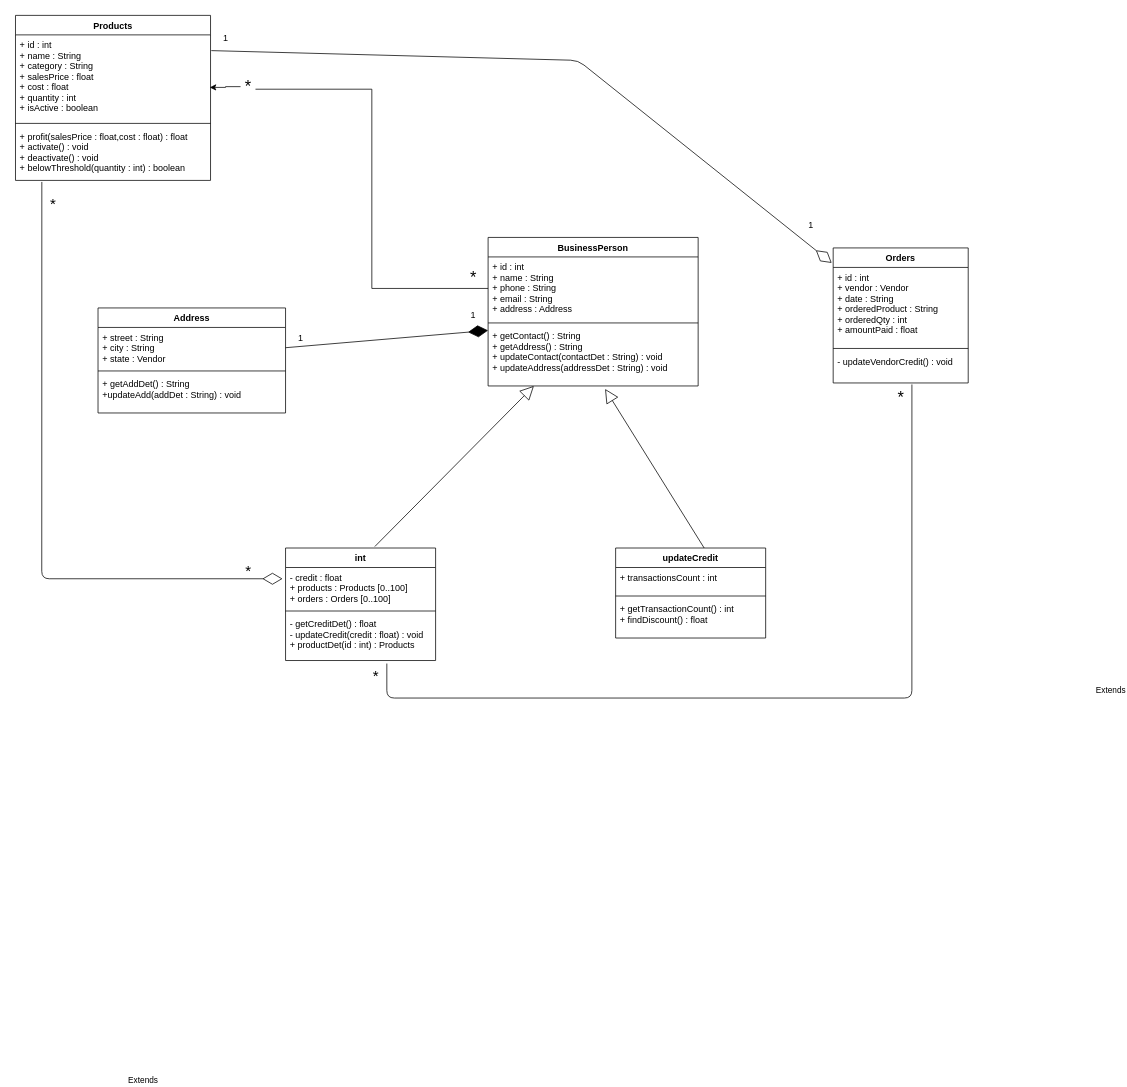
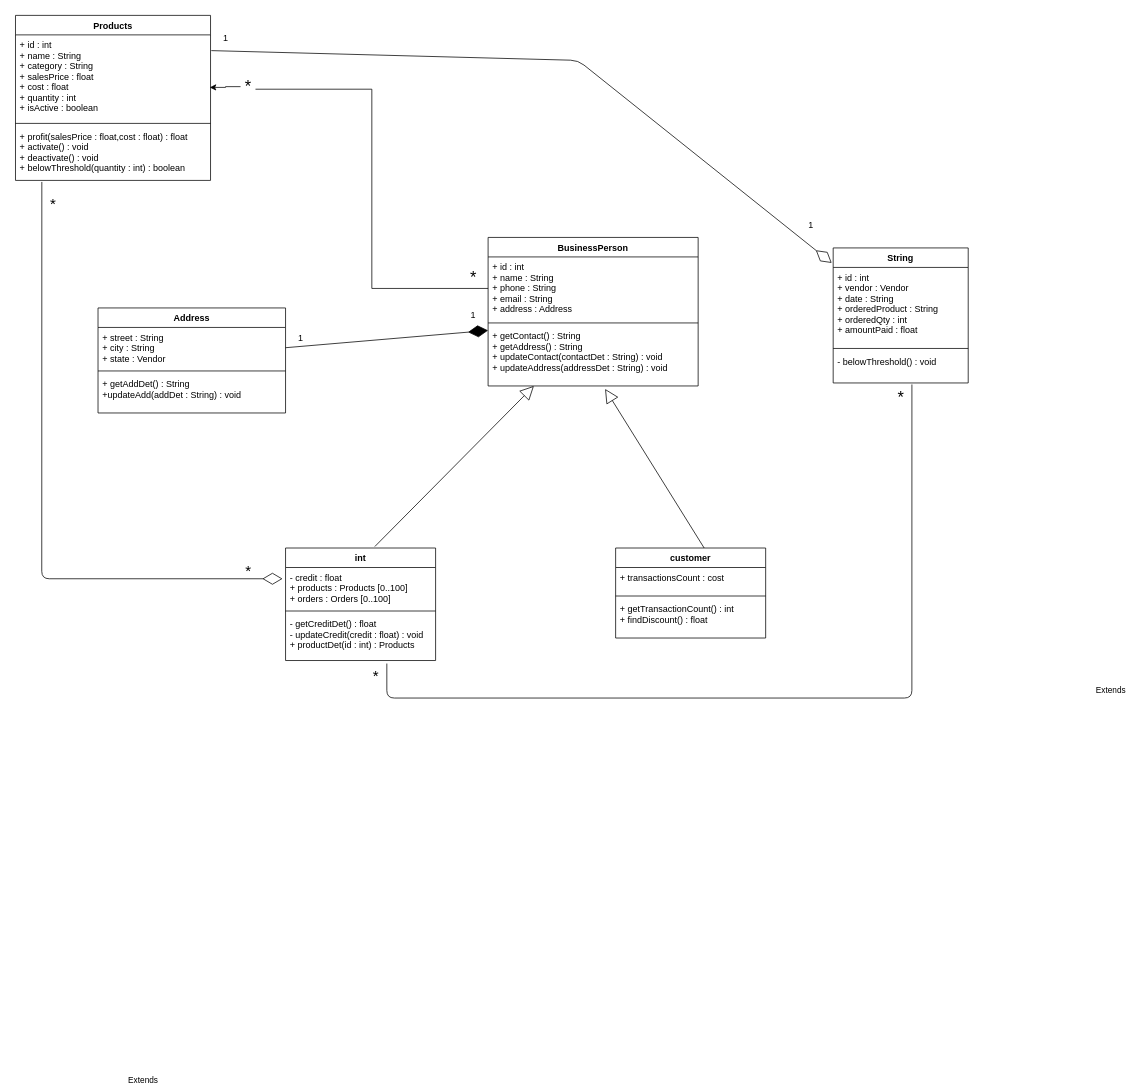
- <mxCell id="18" value="Orders" style="swimlane;fontStyle=1;align=center;verticalAlign=top;childLayout=stackLayout;horizontal=1;startSize=26;horizontalStack=0;resizeParent=1;resizeParentMax=0;resizeLast=0;collapsible=1;marginBottom=0;" parent="1" vertex="1"><mxGeometry x="1110" y="330" width="180" height="180" as="geometry" /></mxCell>
+ <mxCell id="18" value="String" style="swimlane;fontStyle=1;align=center;verticalAlign=top;childLayout=stackLayout;horizontal=1;startSize=26;horizontalStack=0;resizeParent=1;resizeParentMax=0;resizeLast=0;collapsible=1;marginBottom=0;" parent="1" vertex="1"><mxGeometry x="1110" y="330" width="180" height="180" as="geometry" /></mxCell>
- <mxCell id="21" value="- updateVendorCredit() : void" style="text;strokeColor=none;fillColor=none;align=left;verticalAlign=top;spacingLeft=4;spacingRight=4;overflow=hidden;rotatable=0;points=[[0,0.5],[1,0.5]];portConstraint=eastwest;" parent="18" vertex="1"><mxGeometry y="138" width="180" height="42" as="geometry" /></mxCell>
+ <mxCell id="21" value="- belowThreshold() : void" style="text;strokeColor=none;fillColor=none;align=left;verticalAlign=top;spacingLeft=4;spacingRight=4;overflow=hidden;rotatable=0;points=[[0,0.5],[1,0.5]];portConstraint=eastwest;" parent="18" vertex="1"><mxGeometry y="138" width="180" height="42" as="geometry" /></mxCell>
- <mxCell id="14" value="updateCredit" style="swimlane;fontStyle=1;align=center;verticalAlign=top;childLayout=stackLayout;horizontal=1;startSize=26;horizontalStack=0;resizeParent=1;resizeParentMax=0;resizeLast=0;collapsible=1;marginBottom=0;" parent="1" vertex="1"><mxGeometry x="820" y="730" width="200" height="120" as="geometry" /></mxCell>
+ <mxCell id="14" value="customer" style="swimlane;fontStyle=1;align=center;verticalAlign=top;childLayout=stackLayout;horizontal=1;startSize=26;horizontalStack=0;resizeParent=1;resizeParentMax=0;resizeLast=0;collapsible=1;marginBottom=0;" parent="1" vertex="1"><mxGeometry x="820" y="730" width="200" height="120" as="geometry" /></mxCell>
- <mxCell id="15" value="+ transactionsCount : int" style="text;strokeColor=none;fillColor=none;align=left;verticalAlign=top;spacingLeft=4;spacingRight=4;overflow=hidden;rotatable=0;points=[[0,0.5],[1,0.5]];portConstraint=eastwest;" parent="14" vertex="1"><mxGeometry y="26" width="200" height="34" as="geometry" /></mxCell>
+ <mxCell id="15" value="+ transactionsCount : cost" style="text;strokeColor=none;fillColor=none;align=left;verticalAlign=top;spacingLeft=4;spacingRight=4;overflow=hidden;rotatable=0;points=[[0,0.5],[1,0.5]];portConstraint=eastwest;" parent="14" vertex="1"><mxGeometry y="26" width="200" height="34" as="geometry" /></mxCell>
